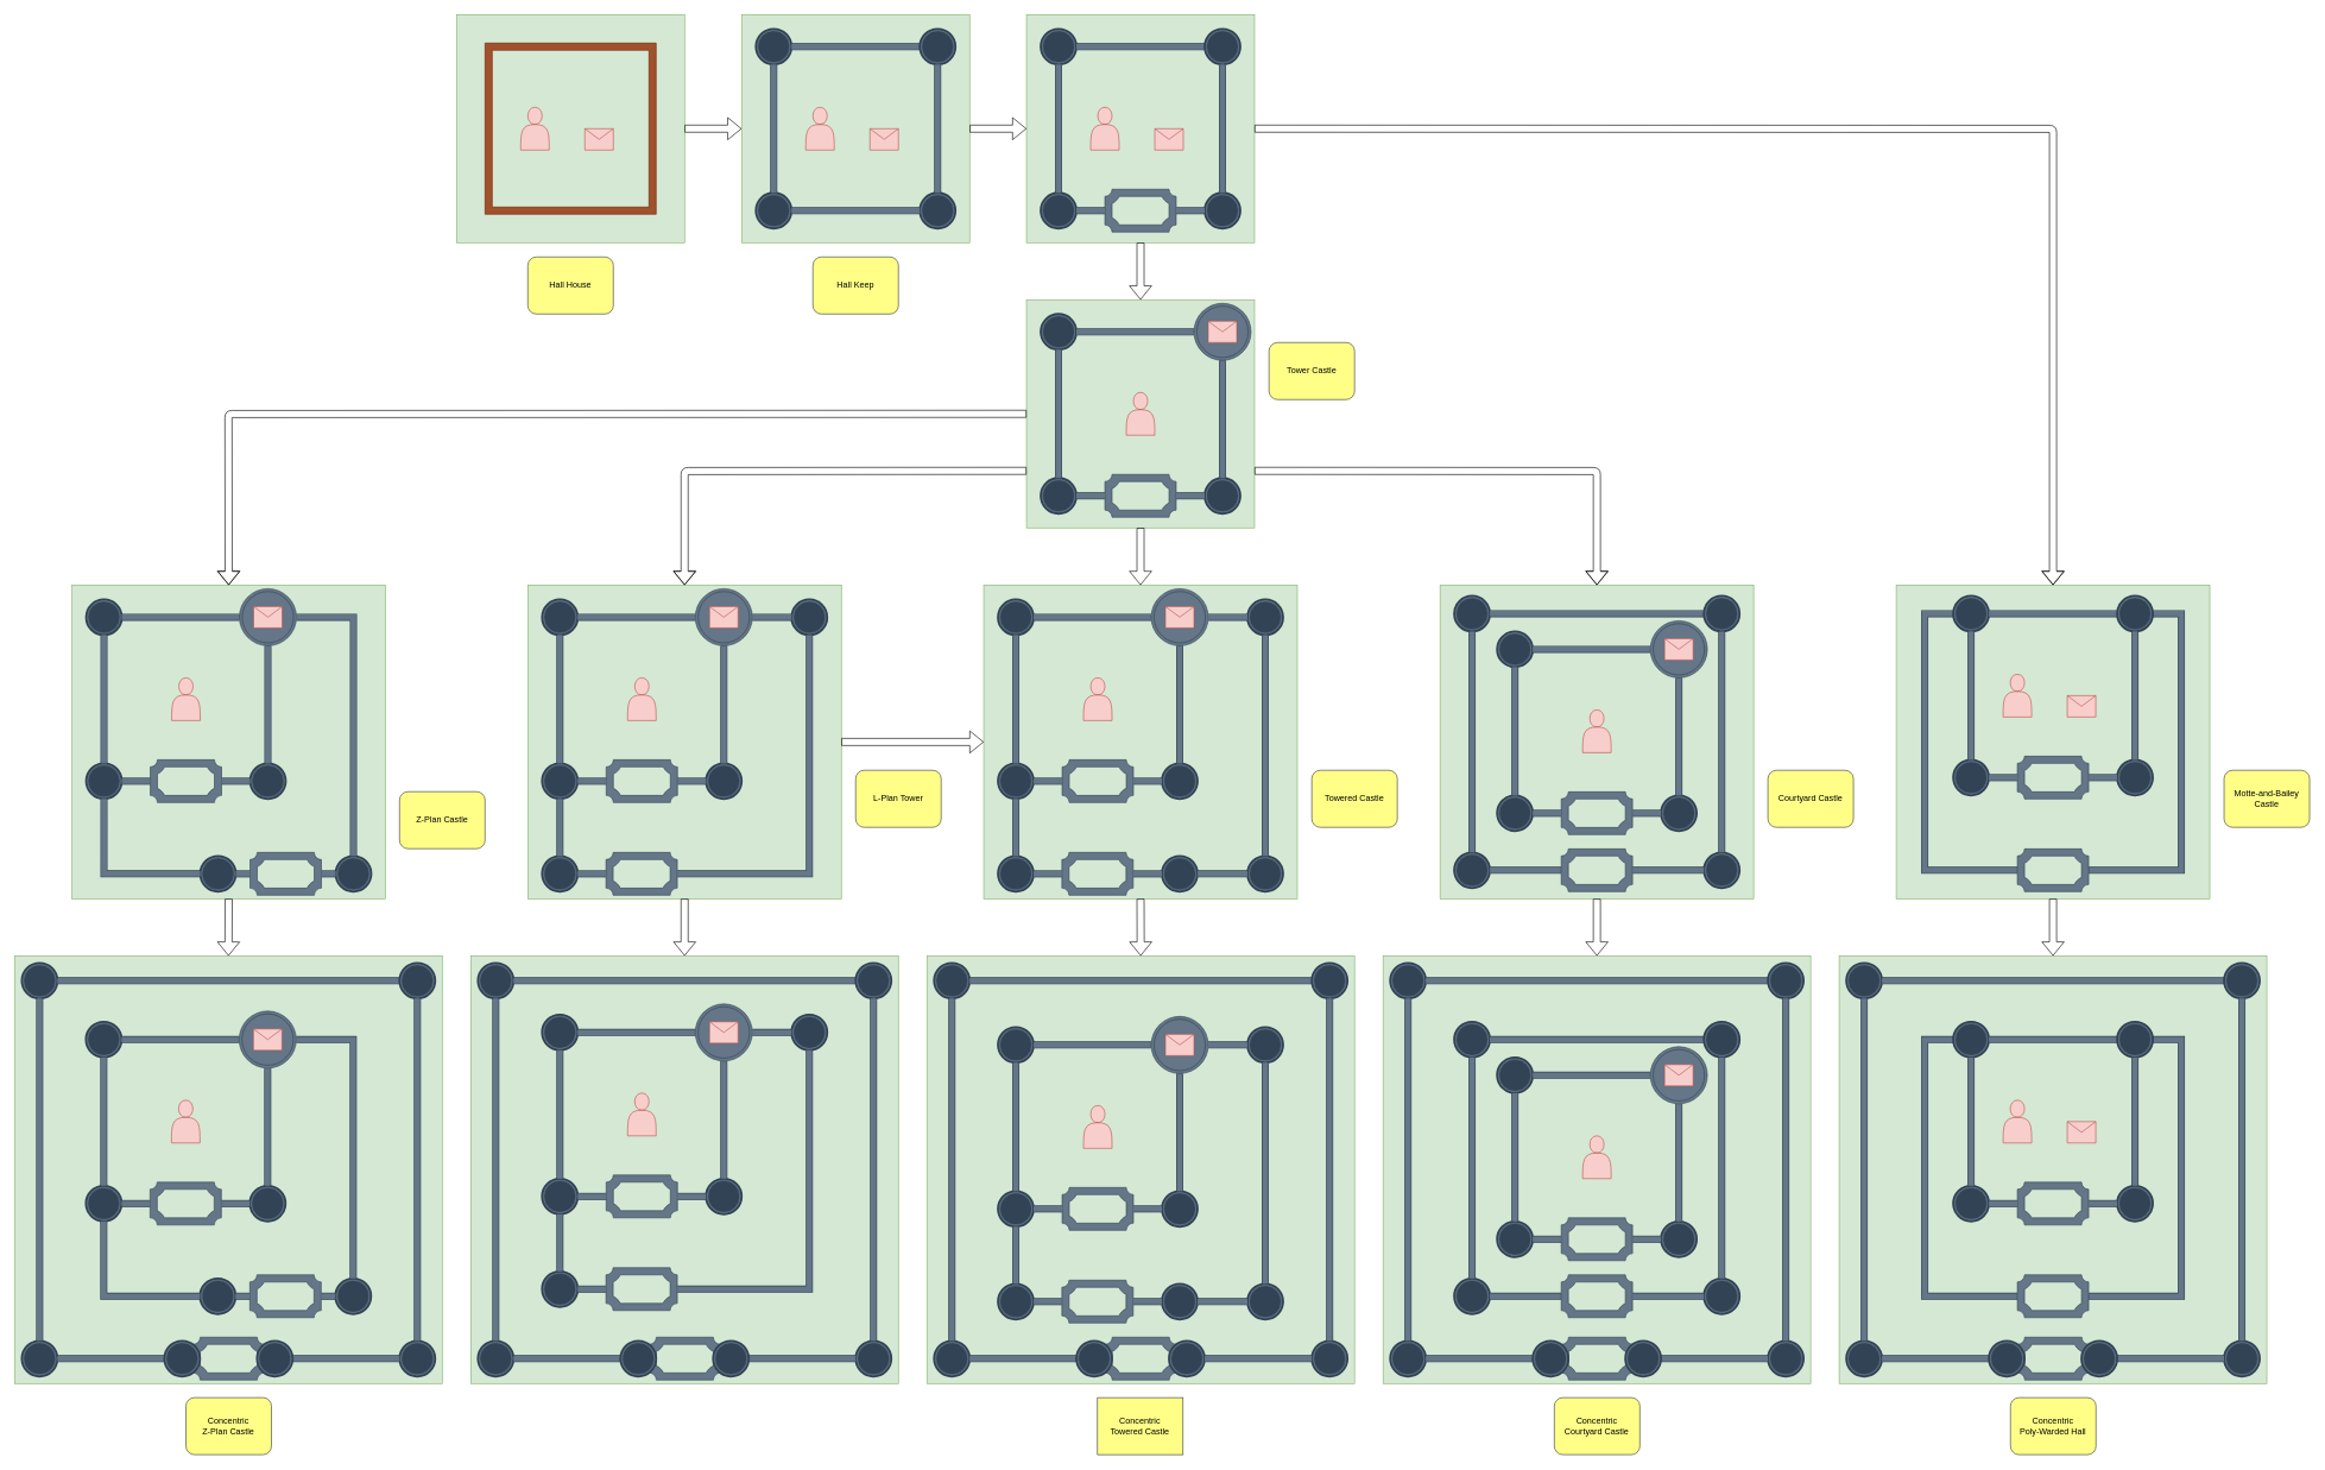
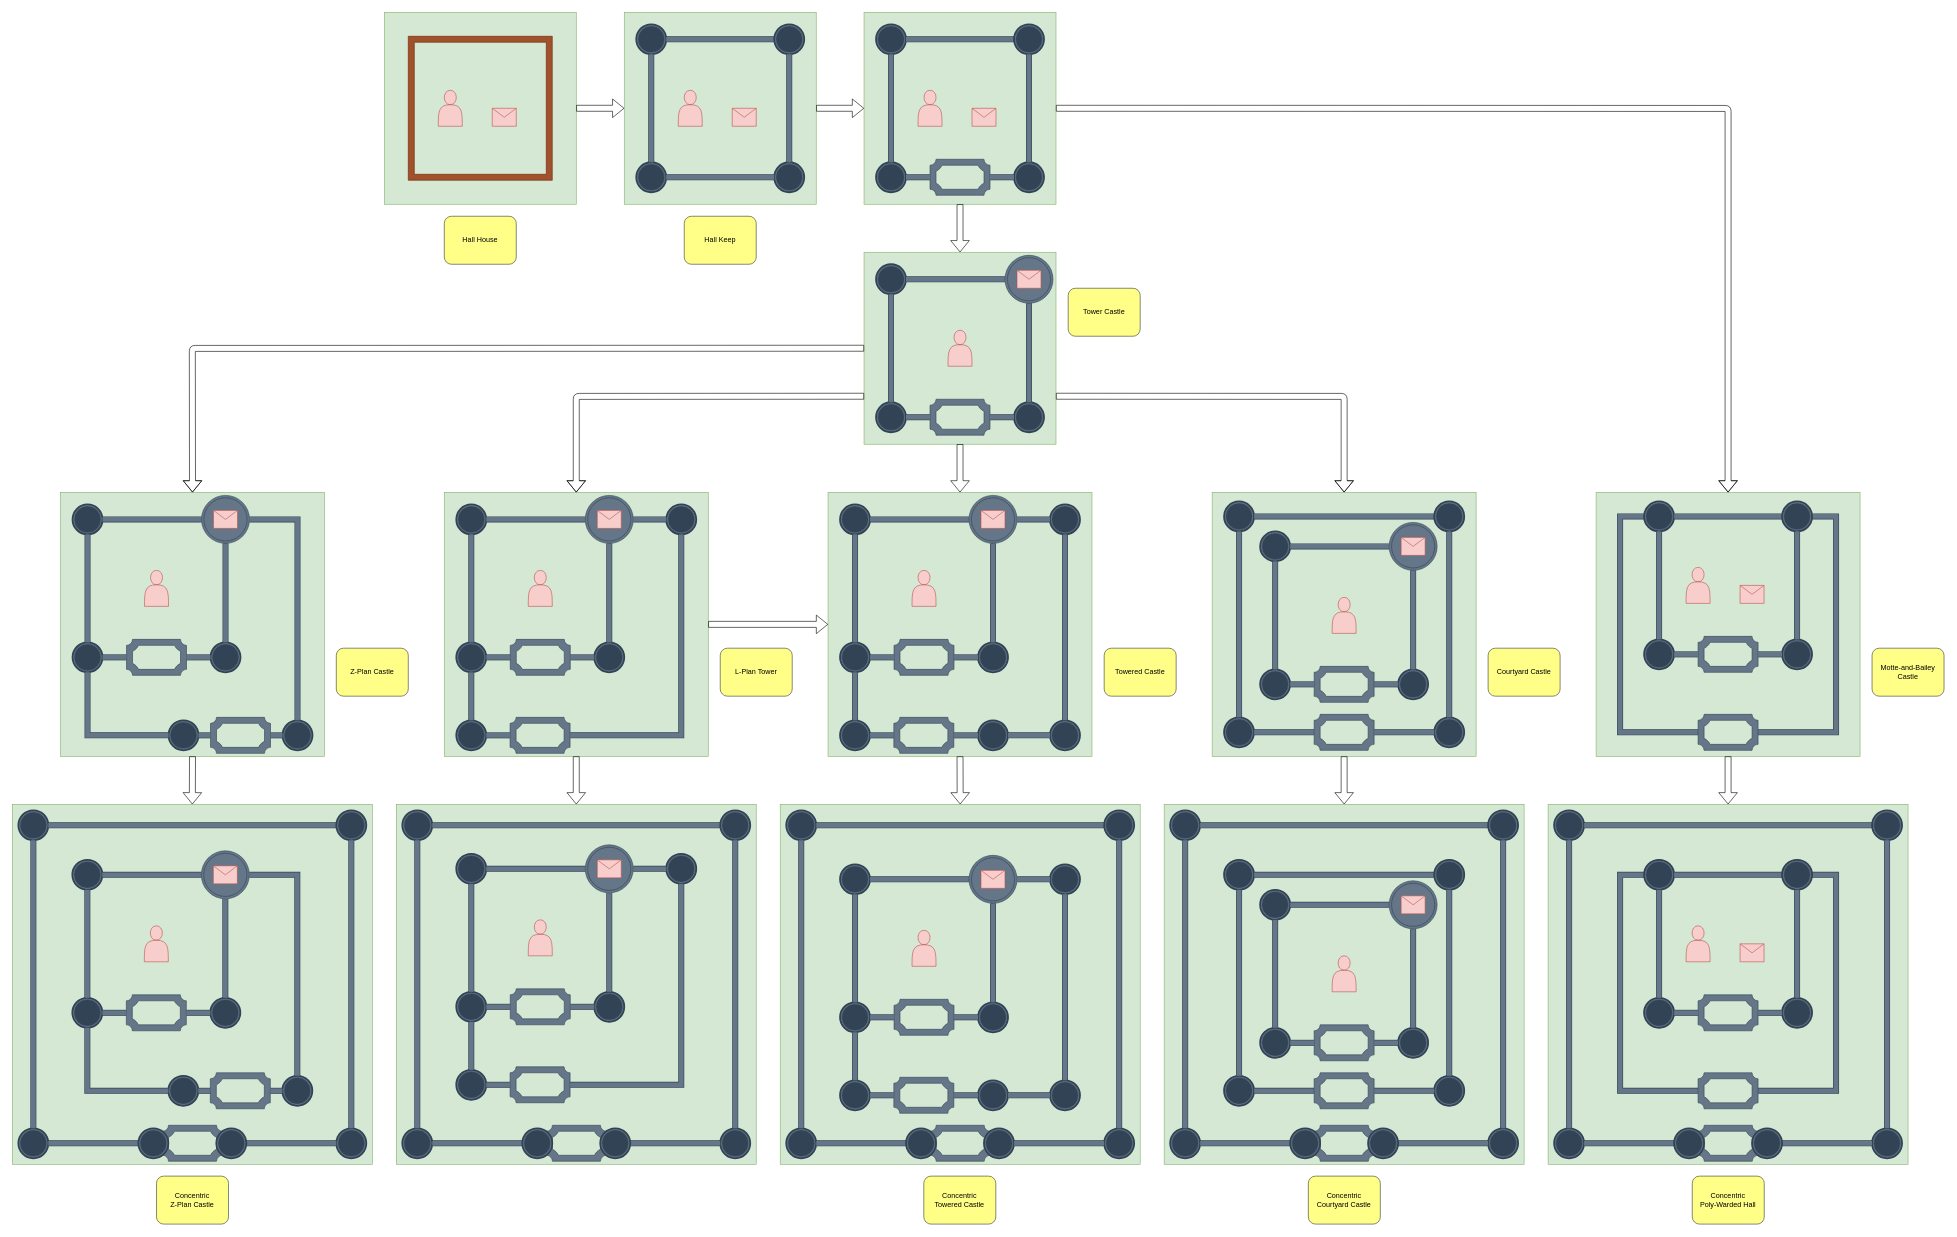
- <mxCell id="326" value="Z-Plan Castle" style="rounded=1;whiteSpace=wrap;html=1;shadow=0;fillColor=#ffff88;strokeColor=#36393d;" vertex="1" parent="1"><mxGeometry x="560" y="1110" width="120" height="80" as="geometry" /></mxCell>
+ <mxCell id="326" value="Z-Plan Castle" style="rounded=1;whiteSpace=wrap;html=1;shadow=0;fillColor=#ffff88;strokeColor=#36393d;" vertex="1" parent="1"><mxGeometry x="560" y="1080" width="120" height="80" as="geometry" /></mxCell>
- <mxCell id="332" value="Concentric&lt;br&gt;Towered Castle" style="whiteSpace=wrap;html=1;shadow=0;fillColor=#ffff88;strokeColor=#36393d;rounded=0;" vertex="1" parent="1"><mxGeometry x="1539.33" y="1960" width="120" height="80" as="geometry" /></mxCell>
+ <mxCell id="332" value="Concentric&lt;br&gt;Towered Castle" style="rounded=1;whiteSpace=wrap;html=1;shadow=0;fillColor=#ffff88;strokeColor=#36393d;" vertex="1" parent="1"><mxGeometry x="1539.33" y="1960" width="120" height="80" as="geometry" /></mxCell>
